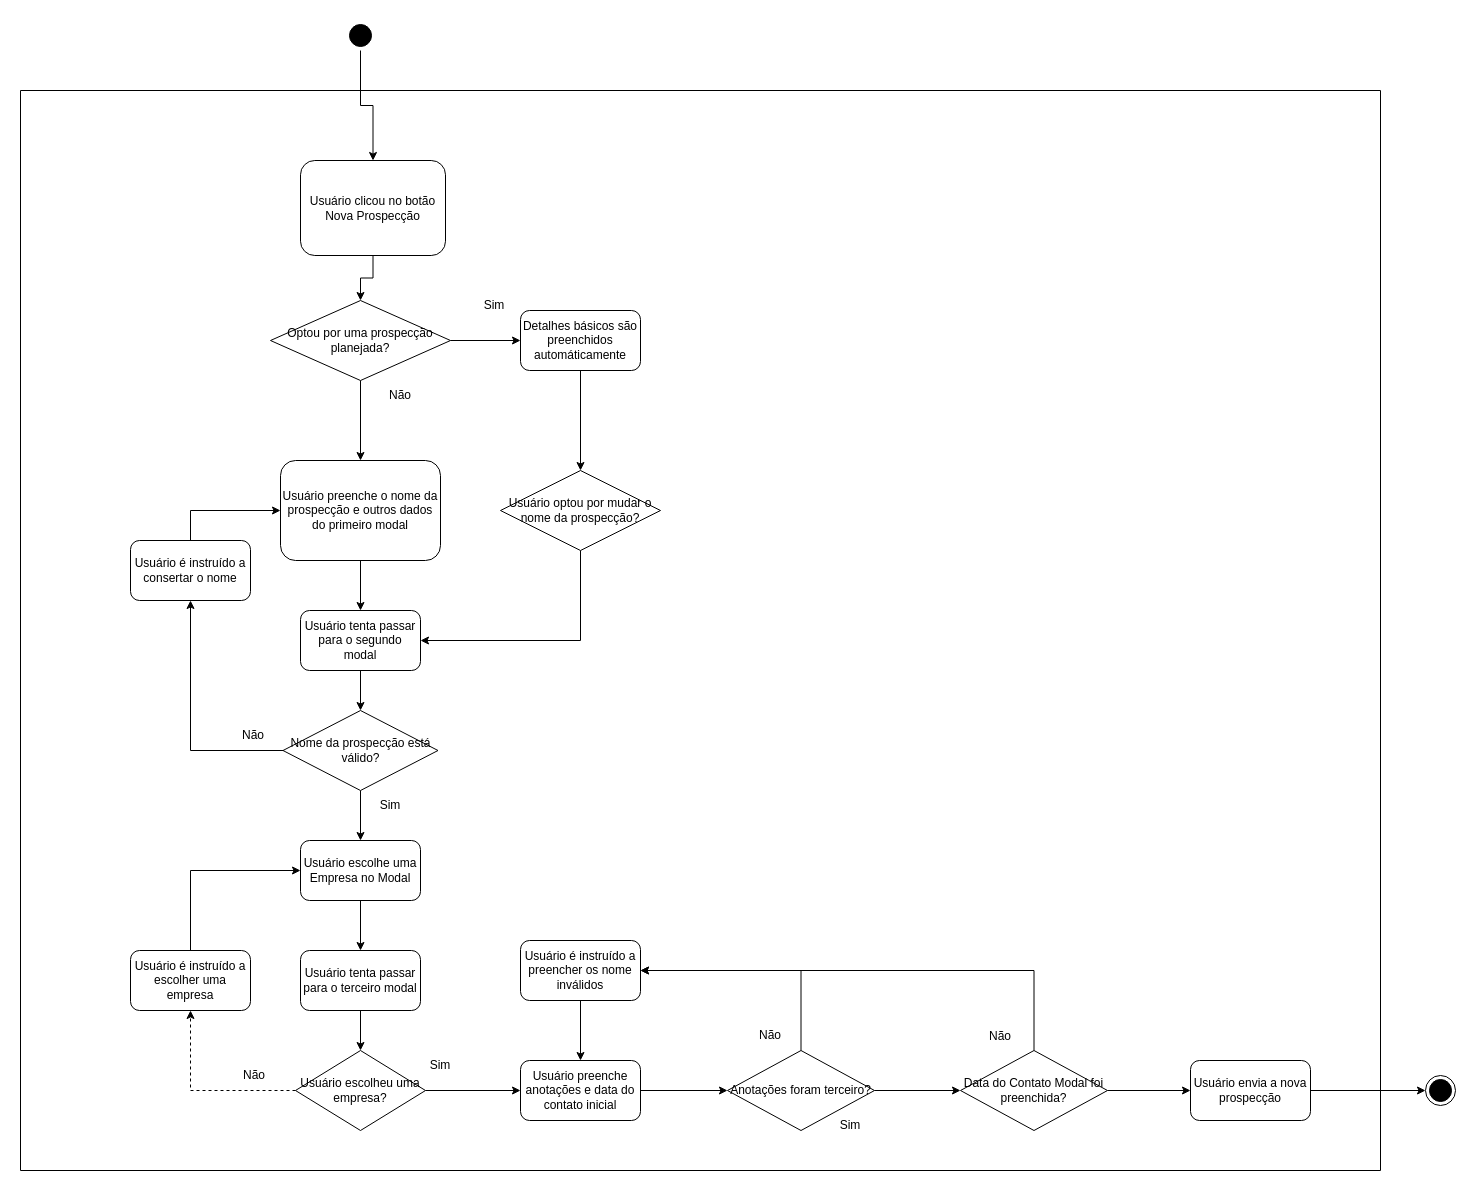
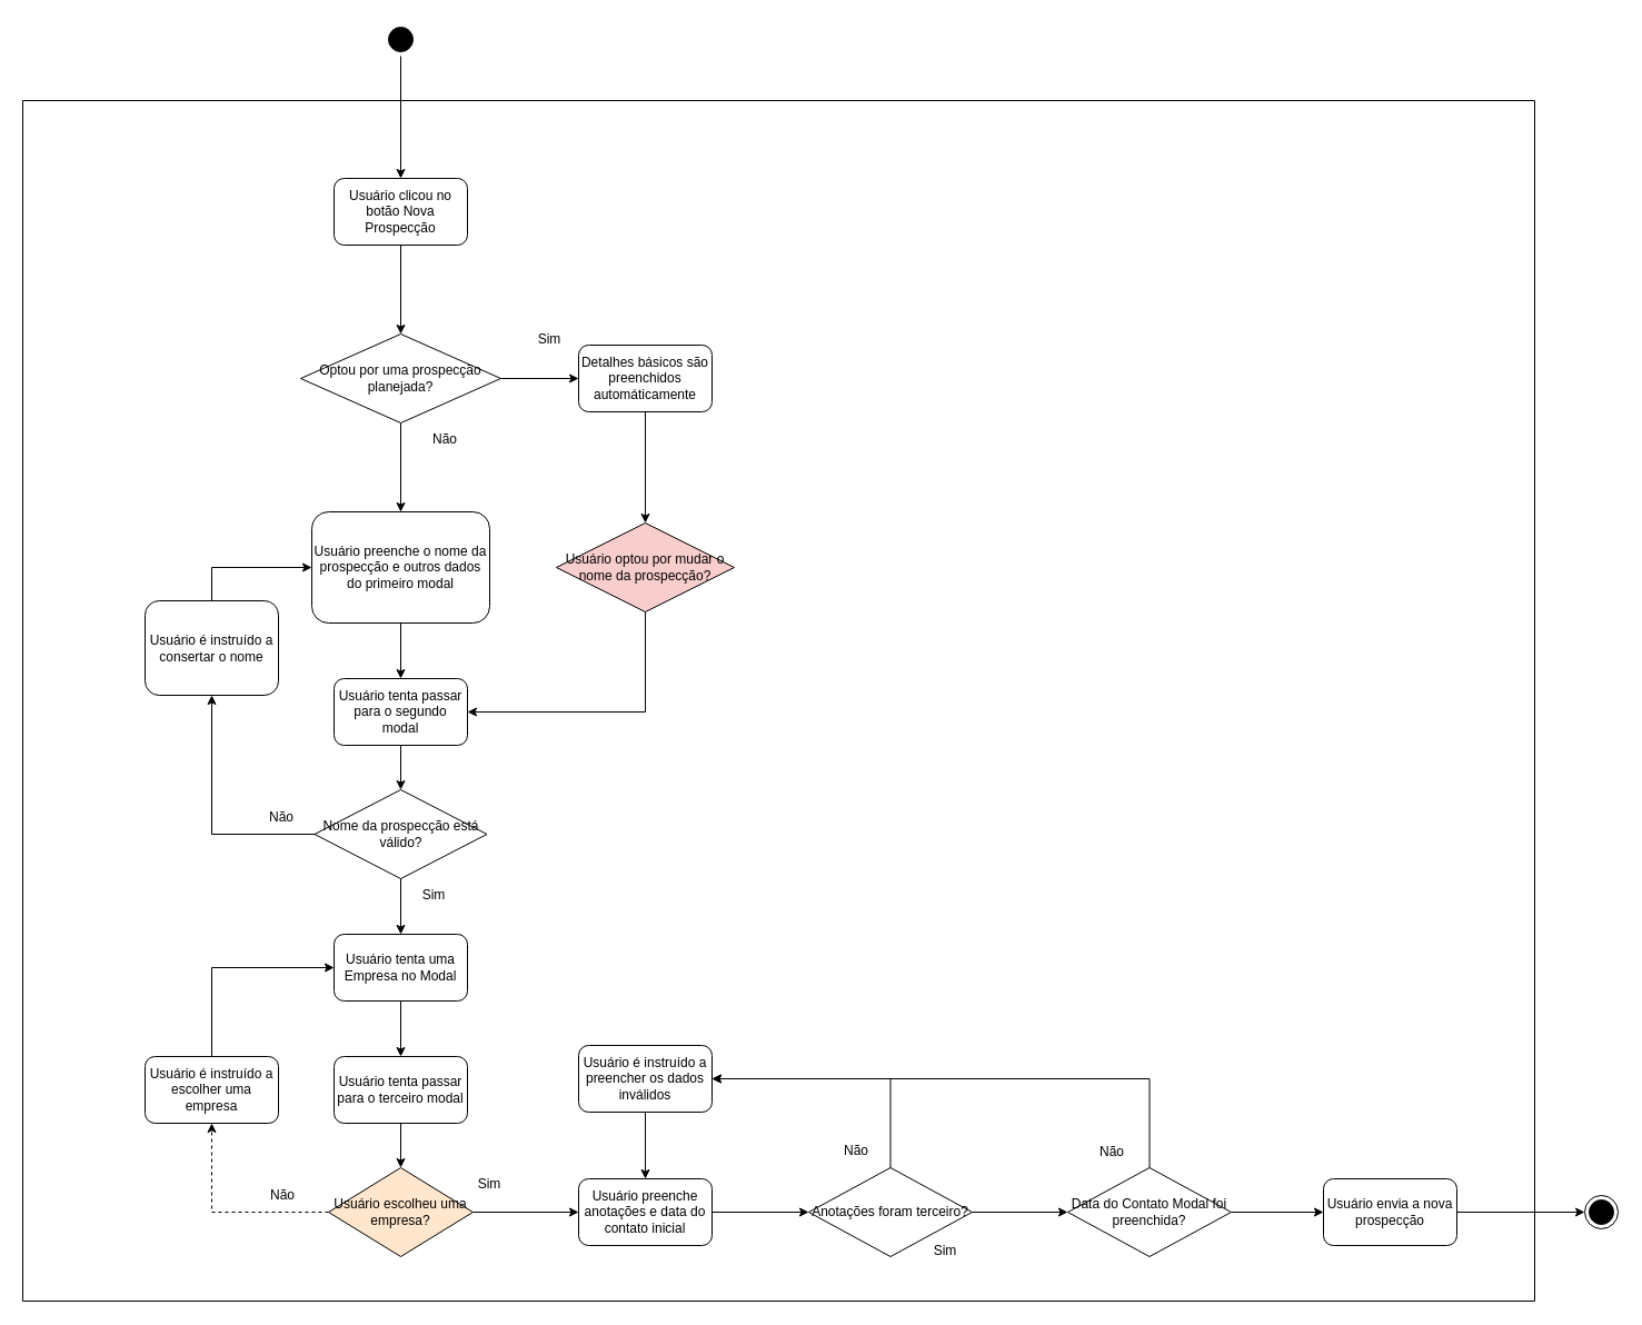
- <mxCell id="3" value="Usuário clicou no botão Nova Prospecção" style="rounded=1;whiteSpace=wrap;html=1;" vertex="1" parent="1"><mxGeometry x="300" y="160" width="145" height="95" as="geometry" /></mxCell>
+ <mxCell id="3" value="Usuário clicou no botão Nova Prospecção" style="rounded=1;whiteSpace=wrap;html=1;" vertex="1" parent="1"><mxGeometry x="300" y="160" width="120" height="60" as="geometry" /></mxCell>
- <mxCell id="33" value="Usuário optou por mudar o nome da prospecção?" style="rhombus;whiteSpace=wrap;html=1;" vertex="1" parent="31"><mxGeometry x="480" y="380" width="160" height="80" as="geometry" /></mxCell>
+ <mxCell id="33" value="Usuário optou por mudar o nome da prospecção?" style="rhombus;whiteSpace=wrap;html=1;fillColor=#f8cecc;" vertex="1" parent="31"><mxGeometry x="480" y="380" width="160" height="80" as="geometry" /></mxCell>
- <mxCell id="16" value="Usuário é instruído a consertar o nome" style="rounded=1;whiteSpace=wrap;html=1;" vertex="1" parent="1"><mxGeometry x="130" y="540" width="120" height="60" as="geometry" /></mxCell>
+ <mxCell id="16" value="Usuário é instruído a consertar o nome" style="rounded=1;whiteSpace=wrap;html=1;" vertex="1" parent="1"><mxGeometry x="130" y="540" width="120" height="85" as="geometry" /></mxCell>
- <mxCell id="20" value="Usuário escolhe uma Empresa no Modal" style="rounded=1;whiteSpace=wrap;html=1;" vertex="1" parent="1"><mxGeometry x="300" y="840" width="120" height="60" as="geometry" /></mxCell>
+ <mxCell id="20" value="Usuário tenta uma Empresa no Modal" style="rounded=1;whiteSpace=wrap;html=1;" vertex="1" parent="1"><mxGeometry x="300" y="840" width="120" height="60" as="geometry" /></mxCell>
- <mxCell id="41" value="Usuário é instruído a preencher os nome inválidos" style="rounded=1;whiteSpace=wrap;html=1;" vertex="1" parent="31"><mxGeometry x="500" y="850" width="120" height="60" as="geometry" /></mxCell>
+ <mxCell id="41" value="Usuário é instruído a preencher os dados inválidos" style="rounded=1;whiteSpace=wrap;html=1;" vertex="1" parent="31"><mxGeometry x="500" y="850" width="120" height="60" as="geometry" /></mxCell>
- <mxCell id="25" value="Usuário escolheu uma empresa?" style="rhombus;whiteSpace=wrap;html=1;" vertex="1" parent="1"><mxGeometry x="295" y="1050" width="130" height="80" as="geometry" /></mxCell>
+ <mxCell id="25" value="Usuário escolheu uma empresa?" style="rhombus;whiteSpace=wrap;html=1;fillColor=#ffe6cc;" vertex="1" parent="1"><mxGeometry x="295" y="1050" width="130" height="80" as="geometry" /></mxCell>
